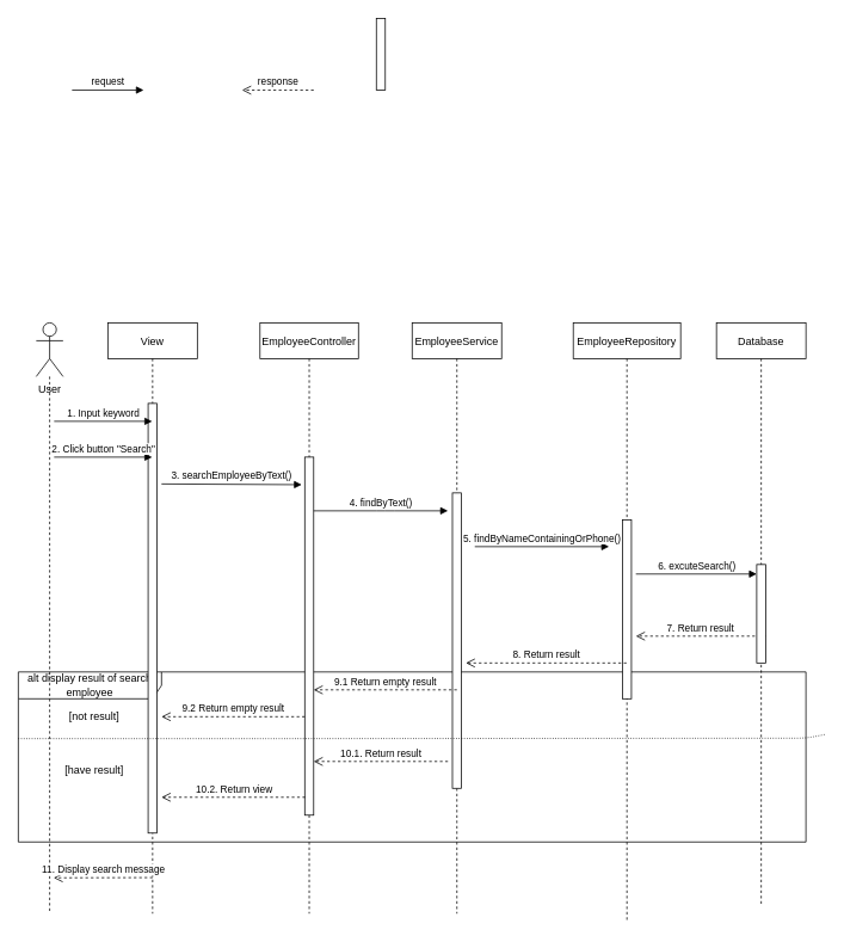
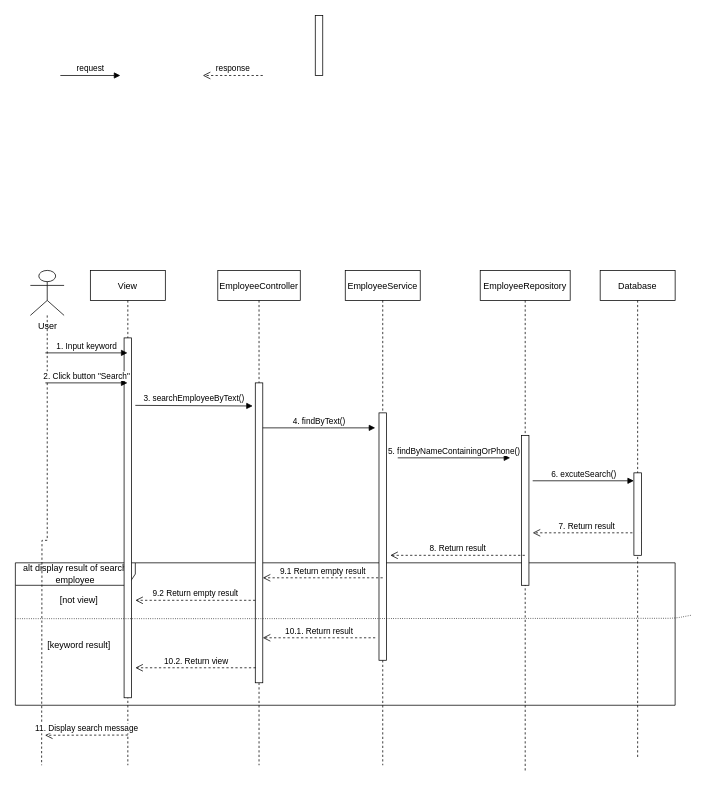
- <mxCell id="4" value="User" style="shape=umlActor;verticalLabelPosition=bottom;verticalAlign=top;html=1;" parent="1" vertex="1"><mxGeometry x="40" y="360" width="30" height="60" as="geometry" /></mxCell>
+ <mxCell id="4" value="User" style="shape=umlActor;verticalLabelPosition=bottom;verticalAlign=top;html=1;" parent="1" vertex="1"><mxGeometry x="40" y="360" width="45" height="60" as="geometry" /></mxCell>
- <mxCell id="32" value="[not result]" style="text;html=1;strokeColor=none;fillColor=none;align=center;verticalAlign=middle;whiteSpace=wrap;rounded=0;" vertex="1" parent="1"><mxGeometry x="20" y="790" width="170" height="20" as="geometry" /></mxCell>
+ <mxCell id="32" value="[not view]" style="text;html=1;strokeColor=none;fillColor=none;align=center;verticalAlign=middle;whiteSpace=wrap;rounded=0;" vertex="1" parent="1"><mxGeometry x="20" y="790" width="170" height="20" as="geometry" /></mxCell>
- <mxCell id="33" value="[have result]" style="text;html=1;strokeColor=none;fillColor=none;align=center;verticalAlign=middle;whiteSpace=wrap;rounded=0;" vertex="1" parent="1"><mxGeometry x="20" y="850" width="170" height="20" as="geometry" /></mxCell>
+ <mxCell id="33" value="[keyword result]" style="text;html=1;strokeColor=none;fillColor=none;align=center;verticalAlign=middle;whiteSpace=wrap;rounded=0;" vertex="1" parent="1"><mxGeometry x="20" y="850" width="170" height="20" as="geometry" /></mxCell>
